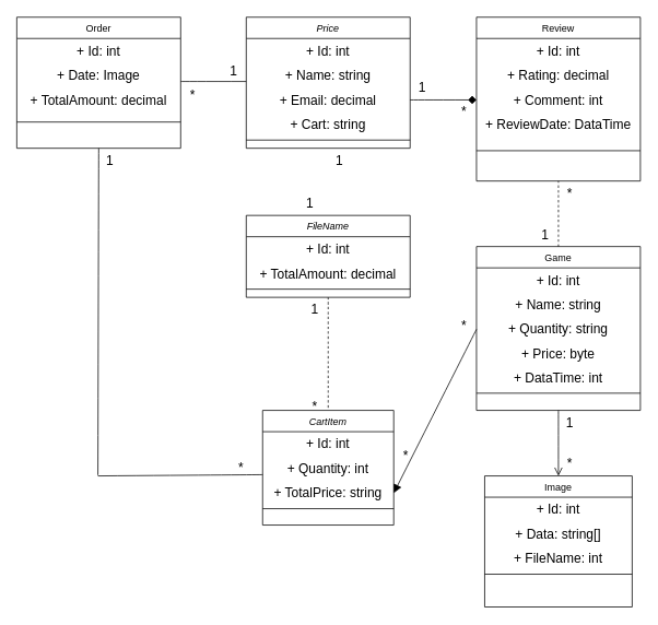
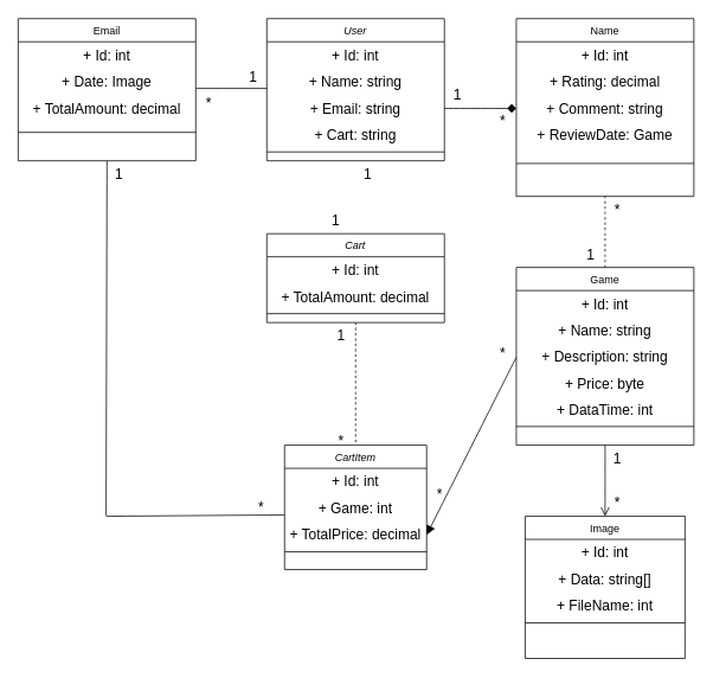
- <mxCell id="15" value="Order" style="swimlane;fontStyle=0;align=center;verticalAlign=top;childLayout=stackLayout;horizontal=1;startSize=26;horizontalStack=0;resizeParent=1;resizeLast=0;collapsible=1;marginBottom=0;rounded=0;shadow=0;strokeWidth=1;" parent="1" vertex="1"><mxGeometry x="20" y="20" width="200" height="160" as="geometry"><mxRectangle x="340" y="380" width="170" height="26" as="alternateBounds" /></mxGeometry></mxCell>
+ <mxCell id="15" value="Email" style="swimlane;fontStyle=0;align=center;verticalAlign=top;childLayout=stackLayout;horizontal=1;startSize=26;horizontalStack=0;resizeParent=1;resizeLast=0;collapsible=1;marginBottom=0;rounded=0;shadow=0;strokeWidth=1;" parent="1" vertex="1"><mxGeometry x="20" y="20" width="200" height="160" as="geometry"><mxRectangle x="340" y="380" width="170" height="26" as="alternateBounds" /></mxGeometry></mxCell>
- <mxCell id="2" value="Price" style="swimlane;fontStyle=2;align=center;verticalAlign=top;childLayout=stackLayout;horizontal=1;startSize=26;horizontalStack=0;resizeParent=1;resizeLast=0;collapsible=1;marginBottom=0;rounded=0;shadow=0;strokeWidth=1;" parent="1" vertex="1"><mxGeometry x="300" y="20" width="200" height="160" as="geometry"><mxRectangle x="230" y="140" width="160" height="26" as="alternateBounds" /></mxGeometry></mxCell>
+ <mxCell id="2" value="User" style="swimlane;fontStyle=2;align=center;verticalAlign=top;childLayout=stackLayout;horizontal=1;startSize=26;horizontalStack=0;resizeParent=1;resizeLast=0;collapsible=1;marginBottom=0;rounded=0;shadow=0;strokeWidth=1;" parent="1" vertex="1"><mxGeometry x="300" y="20" width="200" height="160" as="geometry"><mxRectangle x="230" y="140" width="160" height="26" as="alternateBounds" /></mxGeometry></mxCell>
- <mxCell id="25" value="Review" style="swimlane;fontStyle=0;align=center;verticalAlign=top;childLayout=stackLayout;horizontal=1;startSize=26;horizontalStack=0;resizeParent=1;resizeLast=0;collapsible=1;marginBottom=0;rounded=0;shadow=0;strokeWidth=1;" parent="1" vertex="1"><mxGeometry x="581" y="20" width="200" height="200" as="geometry"><mxRectangle x="340" y="380" width="170" height="26" as="alternateBounds" /></mxGeometry></mxCell>
+ <mxCell id="25" value="Name" style="swimlane;fontStyle=0;align=center;verticalAlign=top;childLayout=stackLayout;horizontal=1;startSize=26;horizontalStack=0;resizeParent=1;resizeLast=0;collapsible=1;marginBottom=0;rounded=0;shadow=0;strokeWidth=1;" parent="1" vertex="1"><mxGeometry x="581" y="20" width="200" height="200" as="geometry"><mxRectangle x="340" y="380" width="170" height="26" as="alternateBounds" /></mxGeometry></mxCell>
- <mxCell id="5" value="+ Email: decimal" style="text;html=1;align=center;verticalAlign=middle;whiteSpace=wrap;rounded=0;fontSize=16;" parent="2" vertex="1"><mxGeometry y="86" width="200" height="30" as="geometry" /></mxCell>
+ <mxCell id="5" value="+ Email: string" style="text;html=1;align=center;verticalAlign=middle;whiteSpace=wrap;rounded=0;fontSize=16;" parent="2" vertex="1"><mxGeometry y="86" width="200" height="30" as="geometry" /></mxCell>
- <mxCell id="28" value="+ Comment: int" style="text;html=1;align=center;verticalAlign=middle;whiteSpace=wrap;rounded=0;fontSize=16;" parent="25" vertex="1"><mxGeometry y="86" width="200" height="30" as="geometry" /></mxCell>
+ <mxCell id="28" value="+ Comment: string" style="text;html=1;align=center;verticalAlign=middle;whiteSpace=wrap;rounded=0;fontSize=16;" parent="25" vertex="1"><mxGeometry y="86" width="200" height="30" as="geometry" /></mxCell>
- <mxCell id="29" value="+ ReviewDate: DataTime" style="text;html=1;align=center;verticalAlign=middle;whiteSpace=wrap;rounded=0;fontSize=16;" parent="25" vertex="1"><mxGeometry y="116" width="200" height="30" as="geometry" /></mxCell>
+ <mxCell id="29" value="+ ReviewDate: Game" style="text;html=1;align=center;verticalAlign=middle;whiteSpace=wrap;rounded=0;fontSize=16;" parent="25" vertex="1"><mxGeometry y="116" width="200" height="30" as="geometry" /></mxCell>
- <mxCell id="37" value="FileName" style="swimlane;fontStyle=2;align=center;verticalAlign=top;childLayout=stackLayout;horizontal=1;startSize=26;horizontalStack=0;resizeParent=1;resizeLast=0;collapsible=1;marginBottom=0;rounded=0;shadow=0;strokeWidth=1;" parent="1" vertex="1"><mxGeometry x="300" y="262" width="200" height="100" as="geometry"><mxRectangle x="230" y="140" width="160" height="26" as="alternateBounds" /></mxGeometry></mxCell>
+ <mxCell id="37" value="Cart" style="swimlane;fontStyle=2;align=center;verticalAlign=top;childLayout=stackLayout;horizontal=1;startSize=26;horizontalStack=0;resizeParent=1;resizeLast=0;collapsible=1;marginBottom=0;rounded=0;shadow=0;strokeWidth=1;" parent="1" vertex="1"><mxGeometry x="300" y="262" width="200" height="100" as="geometry"><mxRectangle x="230" y="140" width="160" height="26" as="alternateBounds" /></mxGeometry></mxCell>
- <mxCell id="11" value="+ Quantity: string" style="text;html=1;align=center;verticalAlign=middle;whiteSpace=wrap;rounded=0;fontSize=16;" parent="8" vertex="1"><mxGeometry y="86" width="200" height="30" as="geometry" /></mxCell>
+ <mxCell id="11" value="+ Description: string" style="text;html=1;align=center;verticalAlign=middle;whiteSpace=wrap;rounded=0;fontSize=16;" parent="8" vertex="1"><mxGeometry y="86" width="200" height="30" as="geometry" /></mxCell>
- <mxCell id="44" value="+ Quantity: int" style="text;html=1;align=center;verticalAlign=middle;whiteSpace=wrap;rounded=0;fontSize=16;" parent="42" vertex="1"><mxGeometry y="56" width="160" height="30" as="geometry" /></mxCell>
+ <mxCell id="44" value="+ Game: int" style="text;html=1;align=center;verticalAlign=middle;whiteSpace=wrap;rounded=0;fontSize=16;" parent="42" vertex="1"><mxGeometry y="56" width="160" height="30" as="geometry" /></mxCell>
- <mxCell id="45" value="+ TotalPrice: string" style="text;html=1;align=center;verticalAlign=middle;whiteSpace=wrap;rounded=0;fontSize=16;" parent="42" vertex="1"><mxGeometry y="86" width="160" height="30" as="geometry" /></mxCell>
+ <mxCell id="45" value="+ TotalPrice: decimal" style="text;html=1;align=center;verticalAlign=middle;whiteSpace=wrap;rounded=0;fontSize=16;" parent="42" vertex="1"><mxGeometry y="86" width="160" height="30" as="geometry" /></mxCell>
